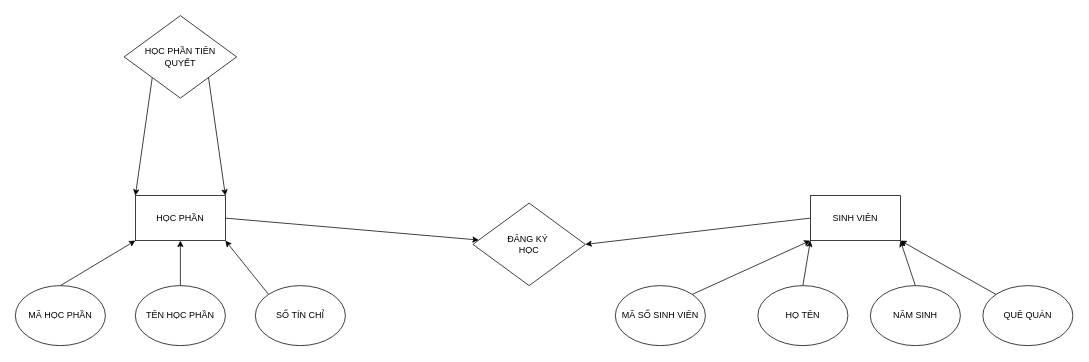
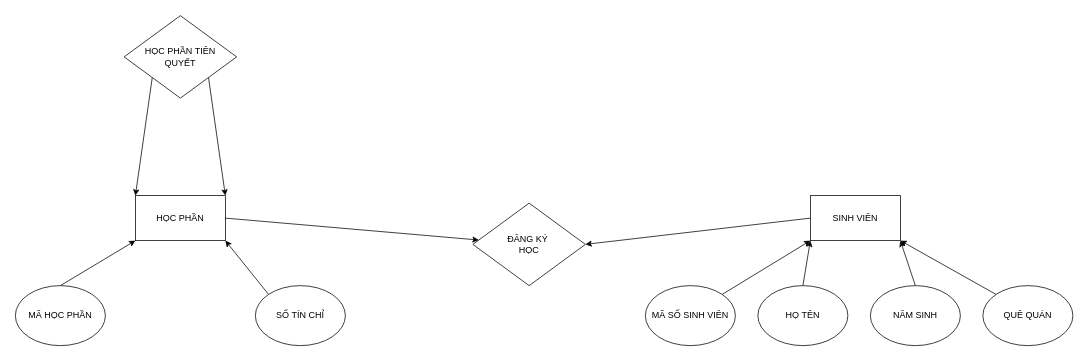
- <mxCell id="16" style="edgeStyle=none;html=1;exitX=0.5;exitY=0;exitDx=0;exitDy=0;entryX=0.5;entryY=1;entryDx=0;entryDy=0;" edge="1" parent="1" source="17" target="13"><mxGeometry relative="1" as="geometry" /></mxCell>
- <mxCell id="17" value="TÊN HỌC PHẦN" style="ellipse;whiteSpace=wrap;html=1;" vertex="1" parent="1"><mxGeometry x="180" y="380" width="120" height="80" as="geometry" /></mxCell>
- <mxCell id="5" value="MÃ SỐ SINH VIÊN" style="ellipse;whiteSpace=wrap;html=1;" vertex="1" parent="1"><mxGeometry x="820" y="380" width="120" height="80" as="geometry" /></mxCell>
+ <mxCell id="5" value="MÃ SỐ SINH VIÊN" style="ellipse;whiteSpace=wrap;html=1;" vertex="1" parent="1"><mxGeometry x="860" y="380" width="120" height="80" as="geometry" /></mxCell>
